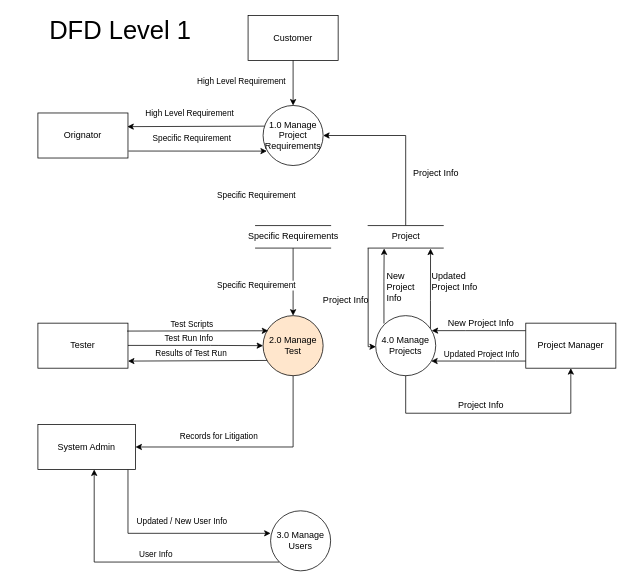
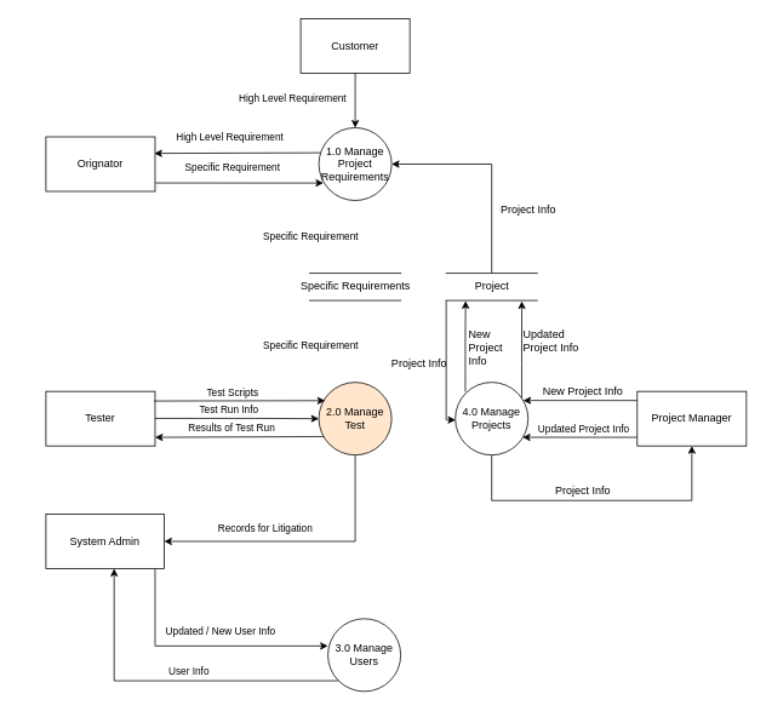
- <mxCell id="6" value="&lt;font style=&quot;font-size: 34px&quot;&gt;DFD Level 1&lt;/font&gt;" style="text;html=1;strokeColor=none;fillColor=none;align=center;verticalAlign=middle;whiteSpace=wrap;rounded=0;" parent="1" vertex="1"><mxGeometry x="20" y="30" width="280" height="20" as="geometry" /></mxCell>
- <mxCell id="22" value="" style="edgeStyle=orthogonalEdgeStyle;rounded=0;orthogonalLoop=1;jettySize=auto;html=1;entryX=0.5;entryY=0;entryDx=0;entryDy=0;exitX=0.5;exitY=1;exitDx=0;exitDy=0;" parent="1" target="11" edge="1" source="25"><mxGeometry relative="1" as="geometry"><mxPoint x="530" y="320" as="sourcePoint" /><mxPoint x="529.76" y="400" as="targetPoint" /><Array as="points"><mxPoint x="390" y="420" /></Array></mxGeometry></mxCell>
